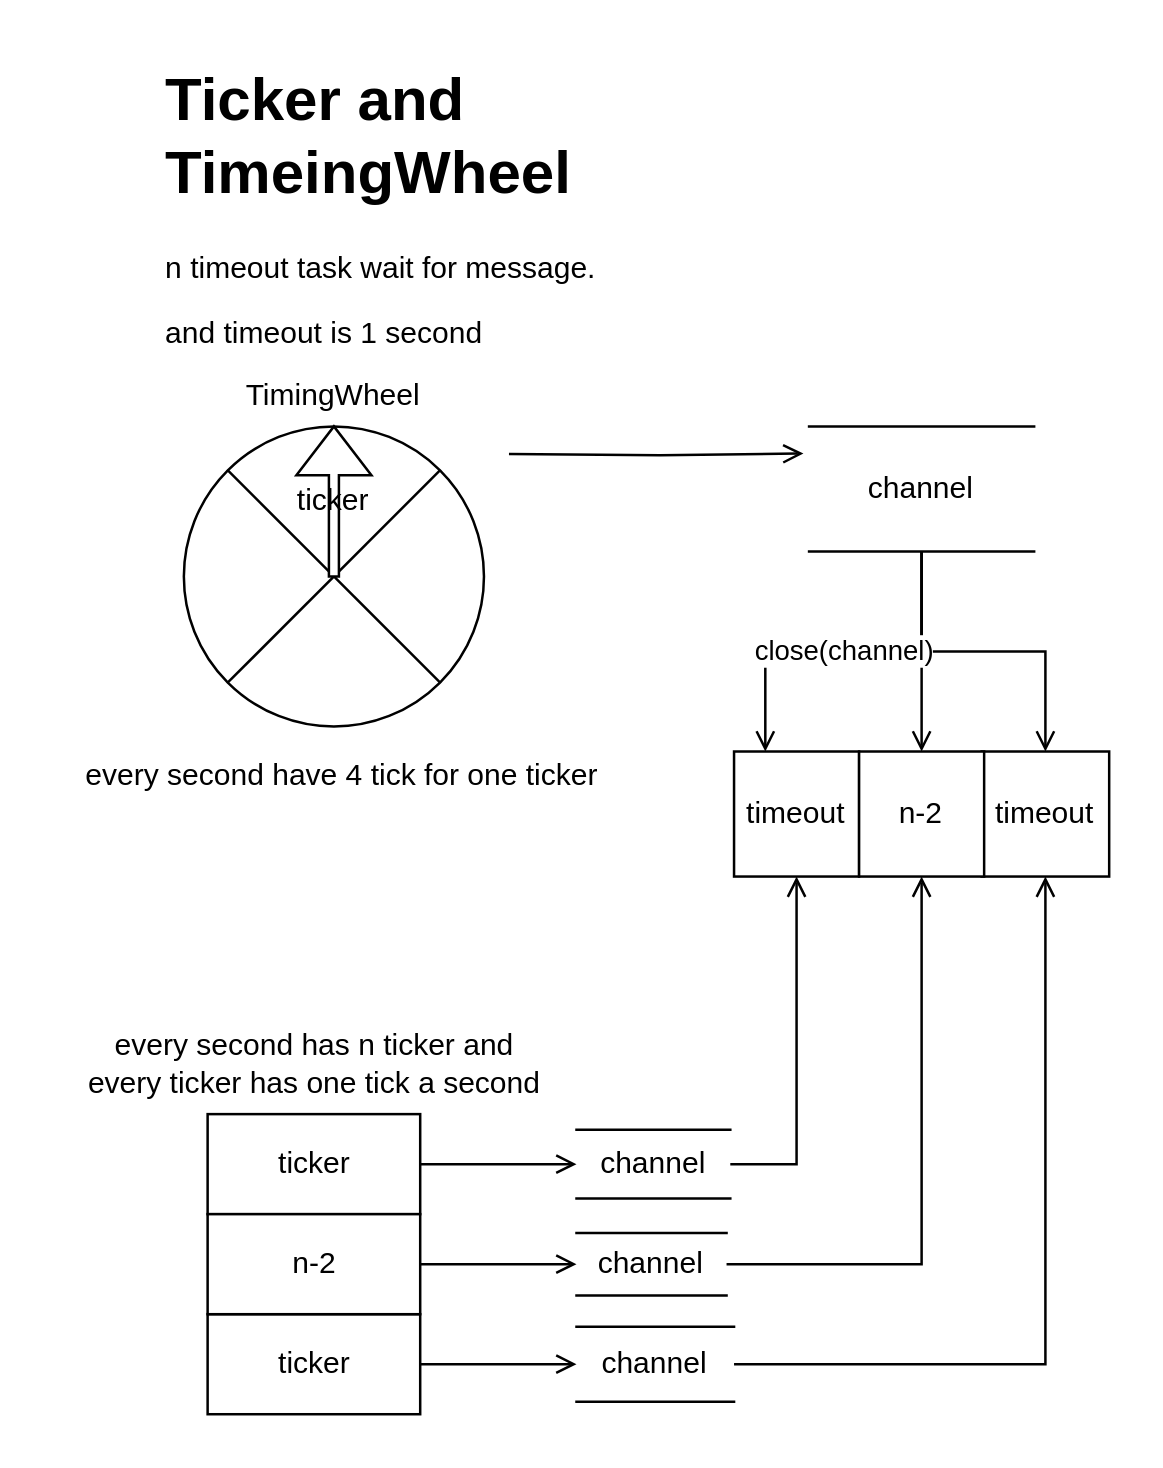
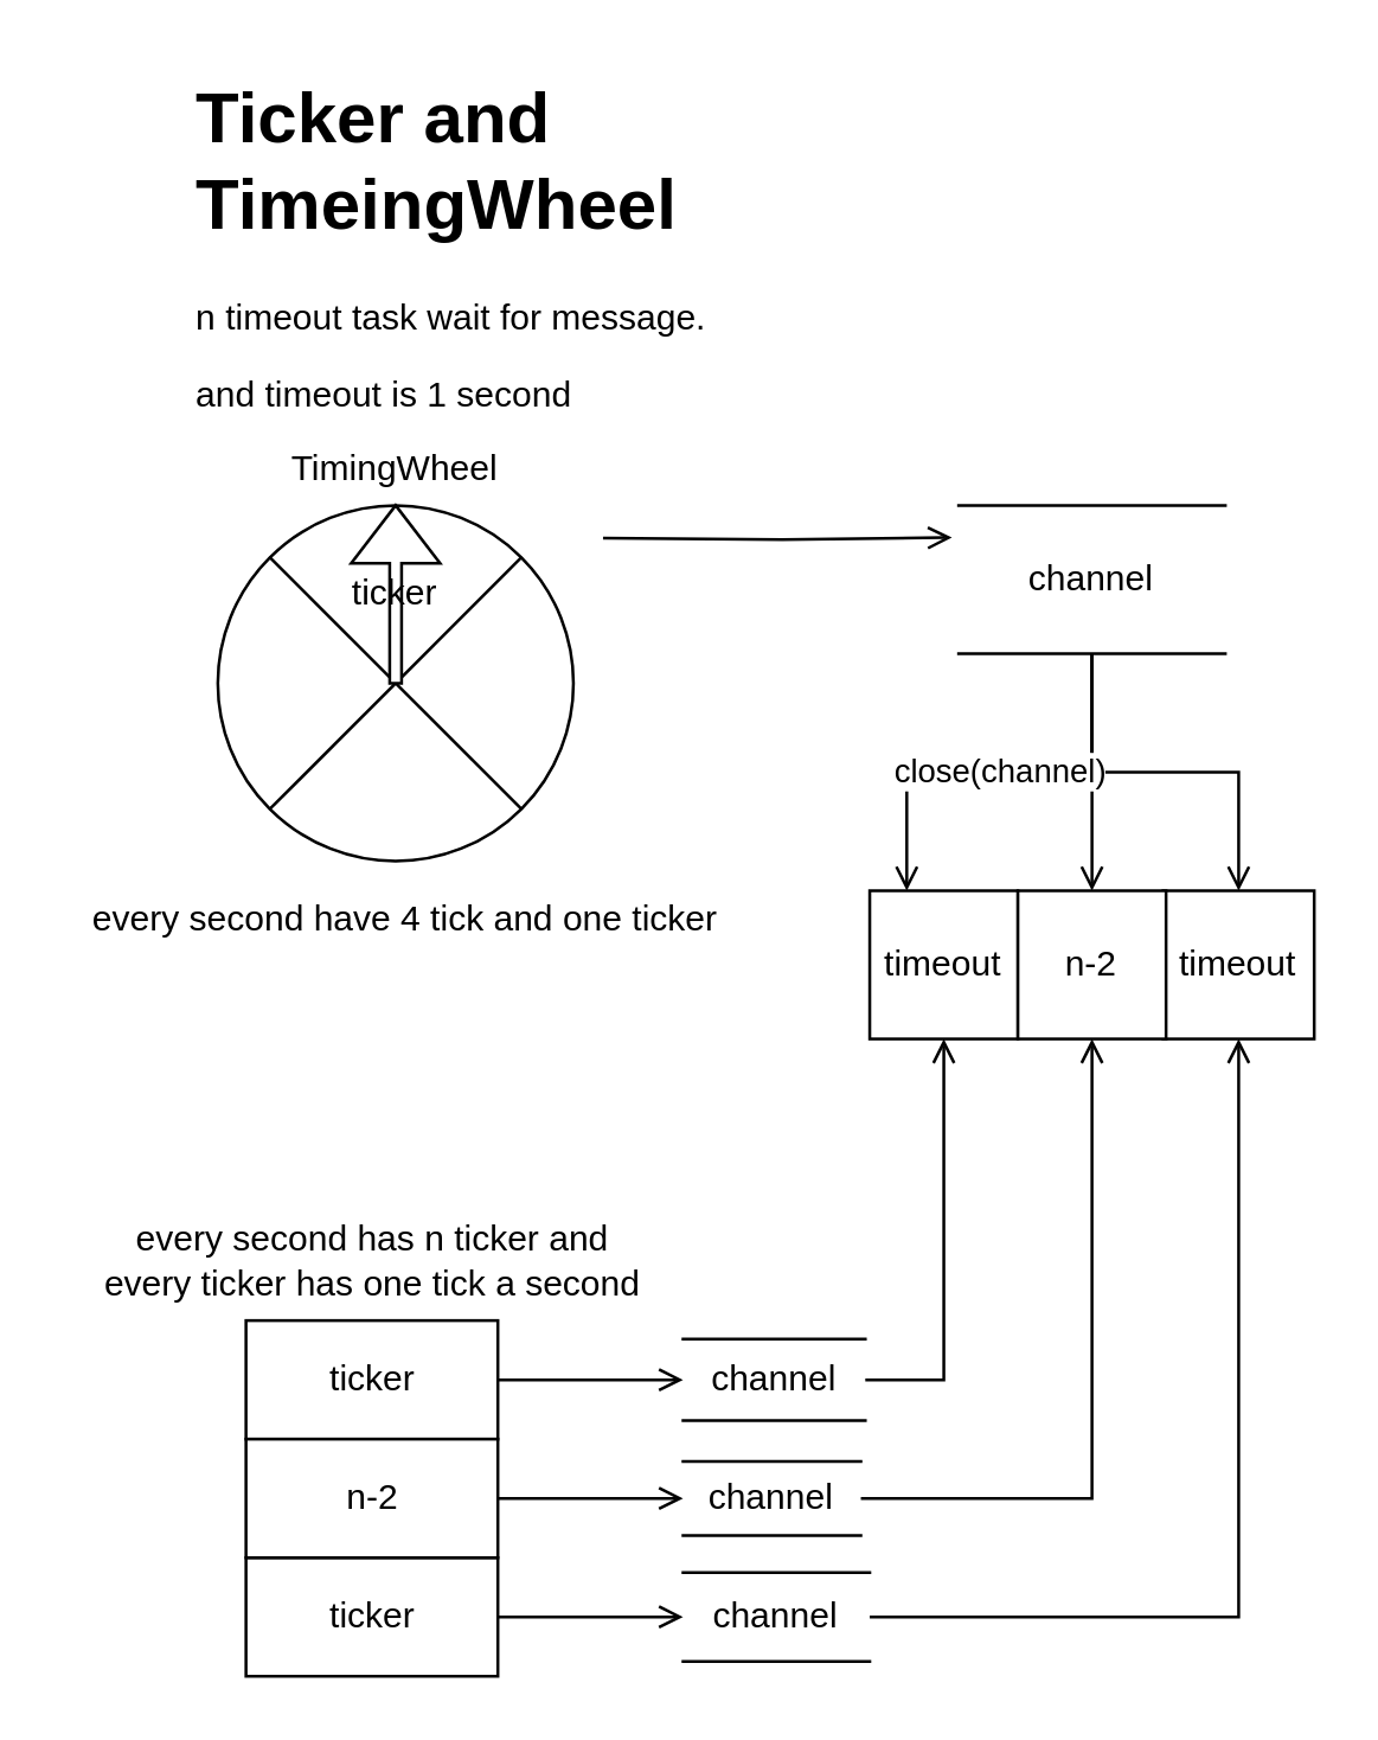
- <mxCell id="26" value="every second have 4 tick for one ticker" style="text;html=1;align=center;verticalAlign=middle;resizable=0;points=[];autosize=1;" vertex="1" parent="1"><mxGeometry x="20.5" y="300" width="230" height="20" as="geometry" /></mxCell>
+ <mxCell id="26" value="every second have 4 tick and one ticker" style="text;html=1;align=center;verticalAlign=middle;resizable=0;points=[];autosize=1;" vertex="1" parent="1"><mxGeometry x="20.5" y="300" width="230" height="20" as="geometry" /></mxCell>
